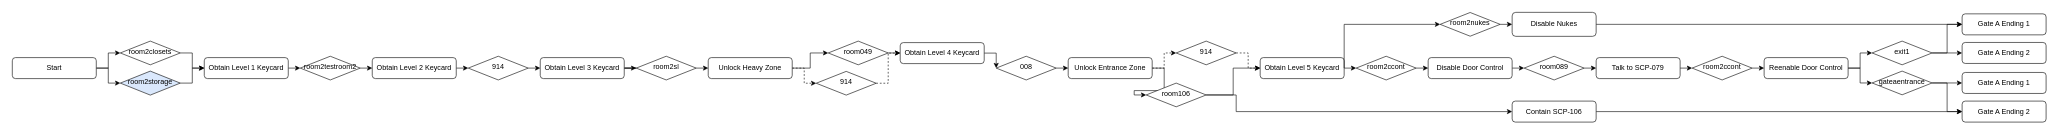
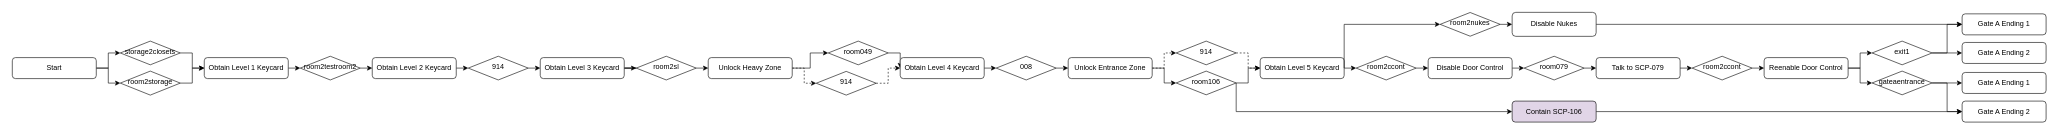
- <mxCell id="3" value="room2closets" style="rhombus;whiteSpace=wrap;html=1;shadow=0;fontFamily=Helvetica;fontSize=12;align=center;strokeWidth=1;spacing=6;spacingTop=-4;" parent="1" vertex="1"><mxGeometry x="200" y="68" width="100" height="39.52" as="geometry" /></mxCell>
+ <mxCell id="3" value="storage2closets" style="rhombus;whiteSpace=wrap;html=1;shadow=0;fontFamily=Helvetica;fontSize=12;align=center;strokeWidth=1;spacing=6;spacingTop=-4;" parent="1" vertex="1"><mxGeometry x="200" y="68" width="100" height="39.52" as="geometry" /></mxCell>
- <mxCell id="26" value="Obtain Level 4 Keycard" style="rounded=1;whiteSpace=wrap;html=1;" vertex="1" parent="1"><mxGeometry x="1500" y="70.5" width="140" height="35" as="geometry" /></mxCell>
+ <mxCell id="26" value="Obtain Level 4 Keycard" style="rounded=1;whiteSpace=wrap;html=1;" vertex="1" parent="1"><mxGeometry x="1500" y="95.5" width="140" height="35" as="geometry" /></mxCell>
- <mxCell id="47" value="room089" style="rhombus;whiteSpace=wrap;html=1;shadow=0;fontFamily=Helvetica;fontSize=12;align=center;strokeWidth=1;spacing=6;spacingTop=-4;" vertex="1" parent="1"><mxGeometry x="2540" y="93.24" width="100" height="39.52" as="geometry" /></mxCell>
+ <mxCell id="47" value="room079" style="rhombus;whiteSpace=wrap;html=1;shadow=0;fontFamily=Helvetica;fontSize=12;align=center;strokeWidth=1;spacing=6;spacingTop=-4;" vertex="1" parent="1"><mxGeometry x="2540" y="93.24" width="100" height="39.52" as="geometry" /></mxCell>
- <mxCell id="5" value="room2storage" style="rhombus;whiteSpace=wrap;html=1;shadow=0;fontFamily=Helvetica;fontSize=12;align=center;strokeWidth=1;spacing=6;spacingTop=-4;fillColor=#dae8fc;" vertex="1" parent="1"><mxGeometry x="200" y="118" width="100" height="40" as="geometry" /></mxCell>
+ <mxCell id="5" value="room2storage" style="rhombus;whiteSpace=wrap;html=1;shadow=0;fontFamily=Helvetica;fontSize=12;align=center;strokeWidth=1;spacing=6;spacingTop=-4;" vertex="1" parent="1"><mxGeometry x="200" y="118" width="100" height="40" as="geometry" /></mxCell>
- <mxCell id="41" value="room106" style="rhombus;whiteSpace=wrap;html=1;shadow=0;fontFamily=Helvetica;fontSize=12;align=center;strokeWidth=1;spacing=6;spacingTop=-4;" vertex="1" parent="1"><mxGeometry x="1910" y="138" width="100" height="39.52" as="geometry" /></mxCell>
+ <mxCell id="41" value="room106" style="rhombus;whiteSpace=wrap;html=1;shadow=0;fontFamily=Helvetica;fontSize=12;align=center;strokeWidth=1;spacing=6;spacingTop=-4;" vertex="1" parent="1"><mxGeometry x="1960" y="118" width="100" height="39.52" as="geometry" /></mxCell>
- <mxCell id="56" value="Contain SCP-106" style="rounded=1;whiteSpace=wrap;html=1;" vertex="1" parent="1"><mxGeometry x="2520" y="168" width="140" height="35" as="geometry" /></mxCell>
+ <mxCell id="56" value="Contain SCP-106" style="rounded=1;whiteSpace=wrap;html=1;fillColor=#e1d5e7;" vertex="1" parent="1"><mxGeometry x="2520" y="168" width="140" height="35" as="geometry" /></mxCell>
